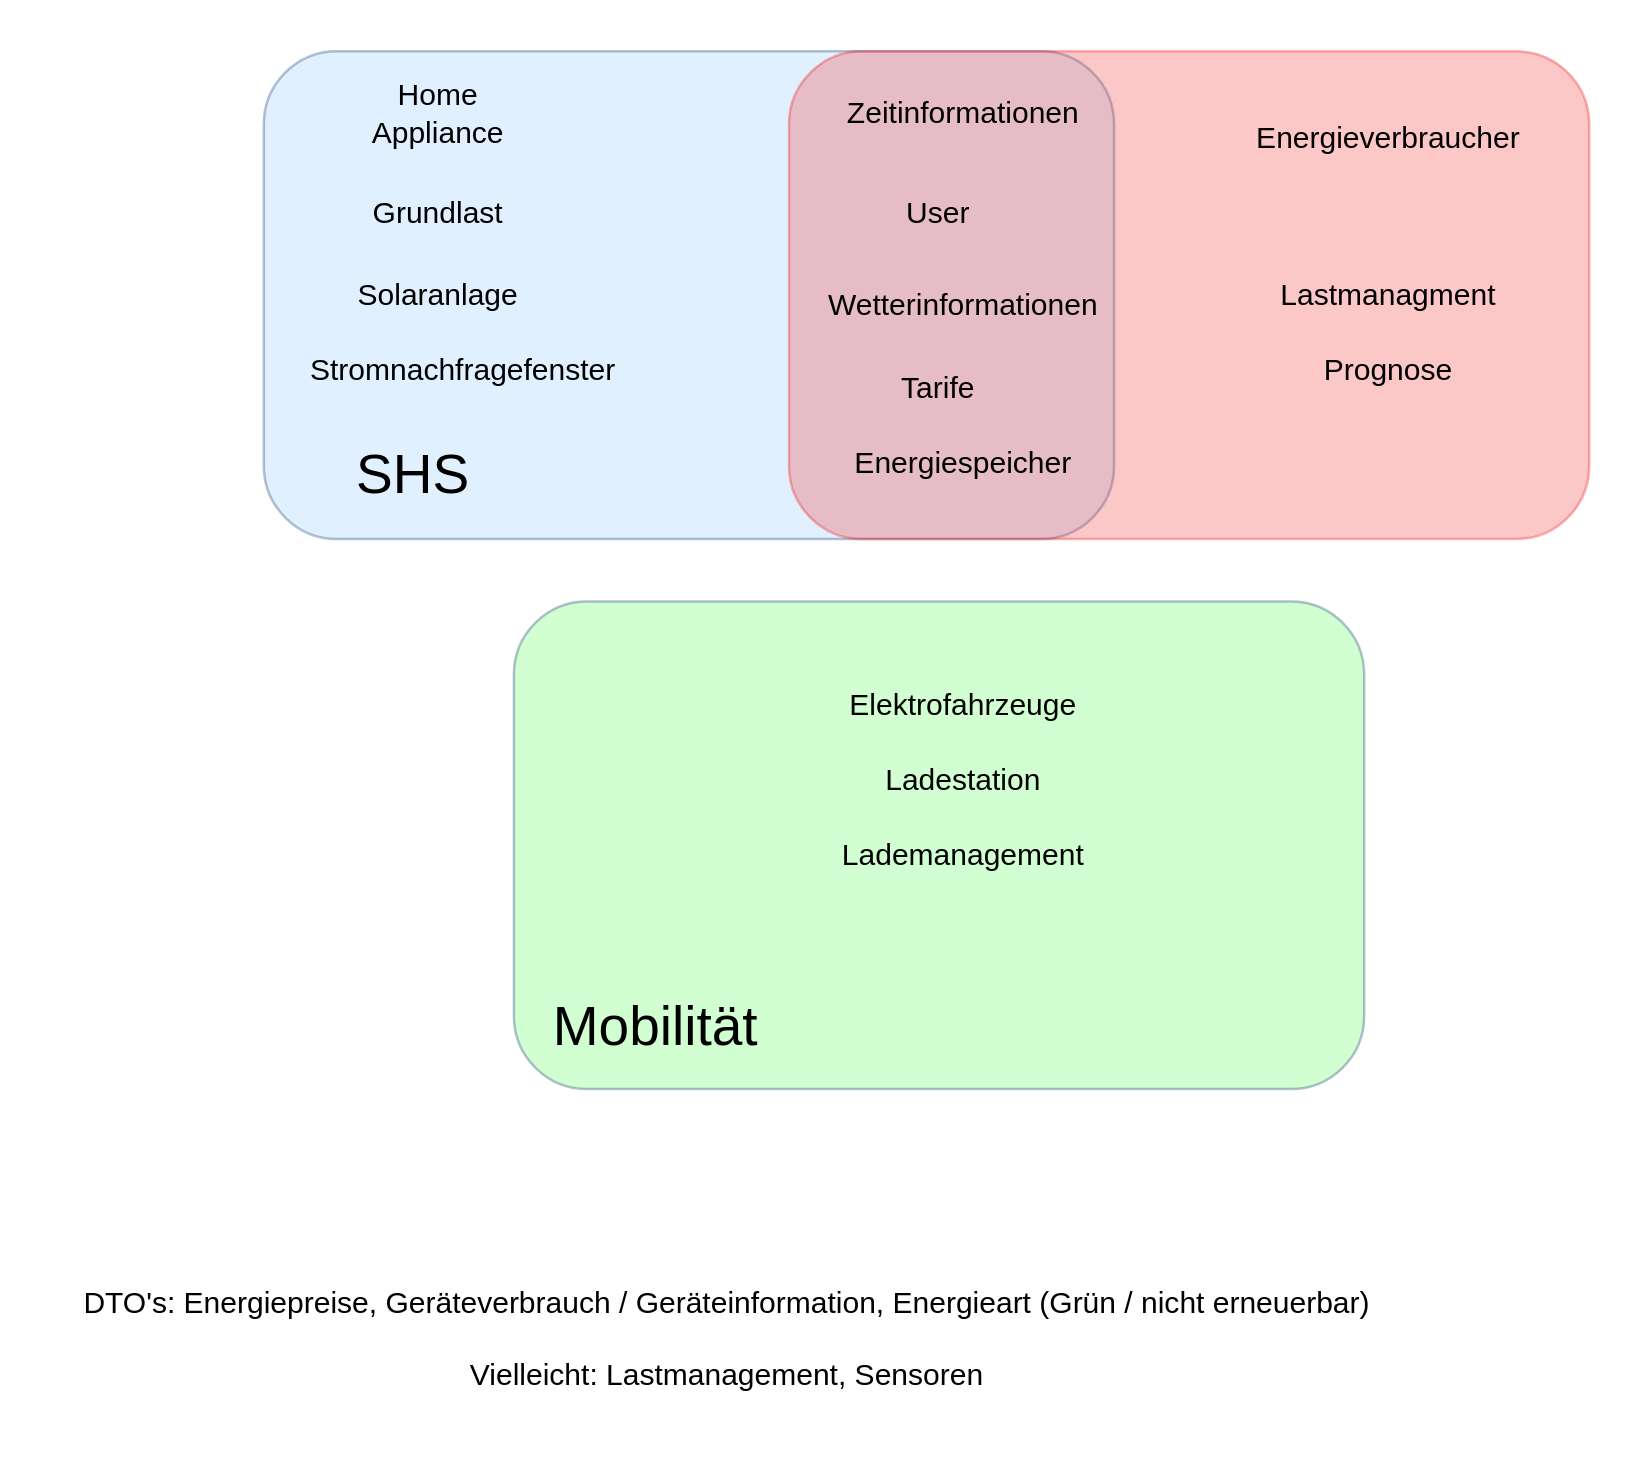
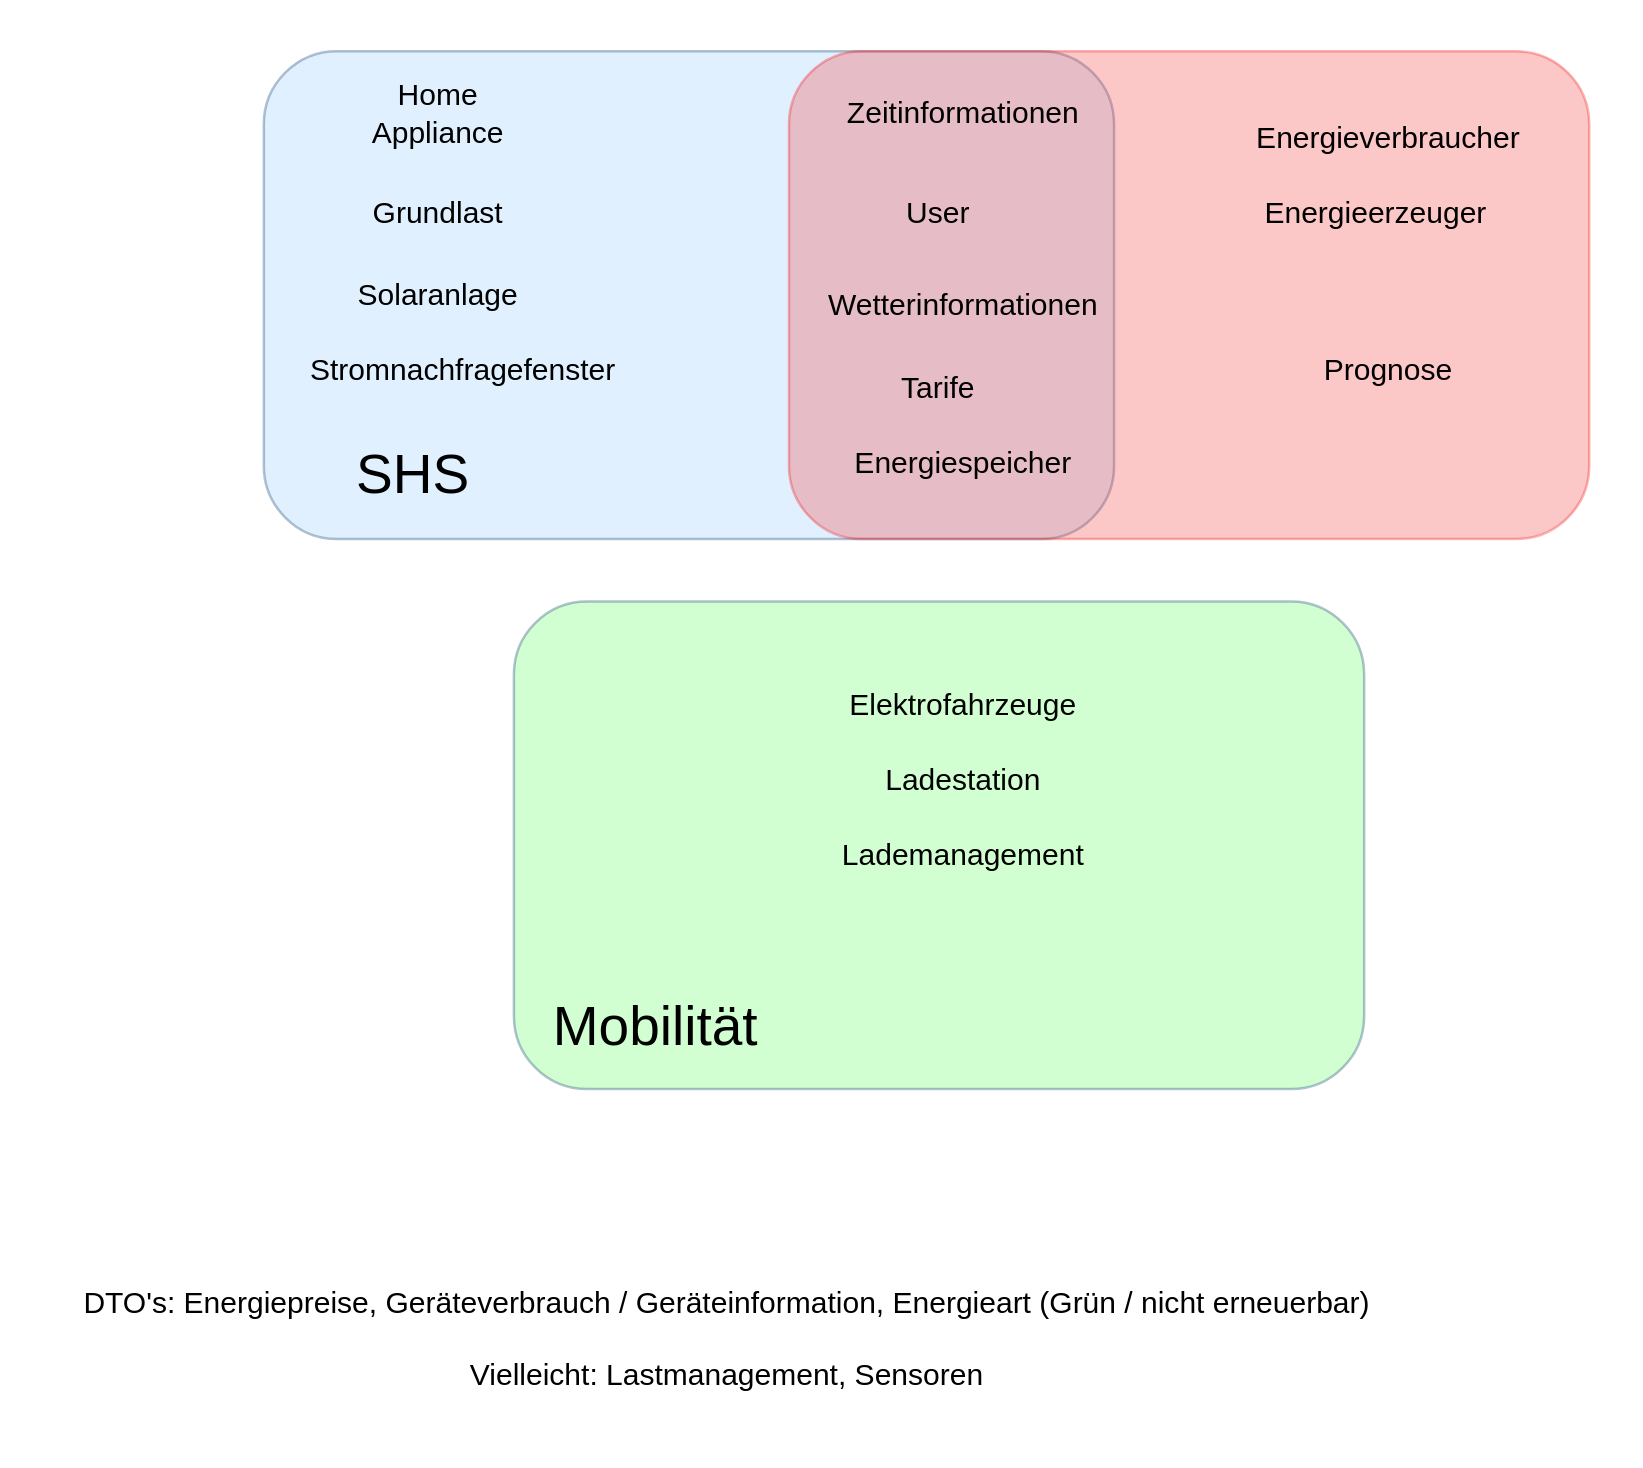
+ <mxCell id="5" value="Energieerzeuger" style="text;html=1;strokeColor=none;fillColor=none;align=center;verticalAlign=middle;whiteSpace=wrap;rounded=0;" parent="1" vertex="1"><mxGeometry x="475" y="70" width="150" height="30" as="geometry" /></mxCell>
- <mxCell id="15" value="Lastmanagment" style="text;html=1;strokeColor=none;fillColor=none;align=center;verticalAlign=middle;whiteSpace=wrap;rounded=0;" parent="1" vertex="1"><mxGeometry x="485" y="102.5" width="140" height="30" as="geometry" /></mxCell>
